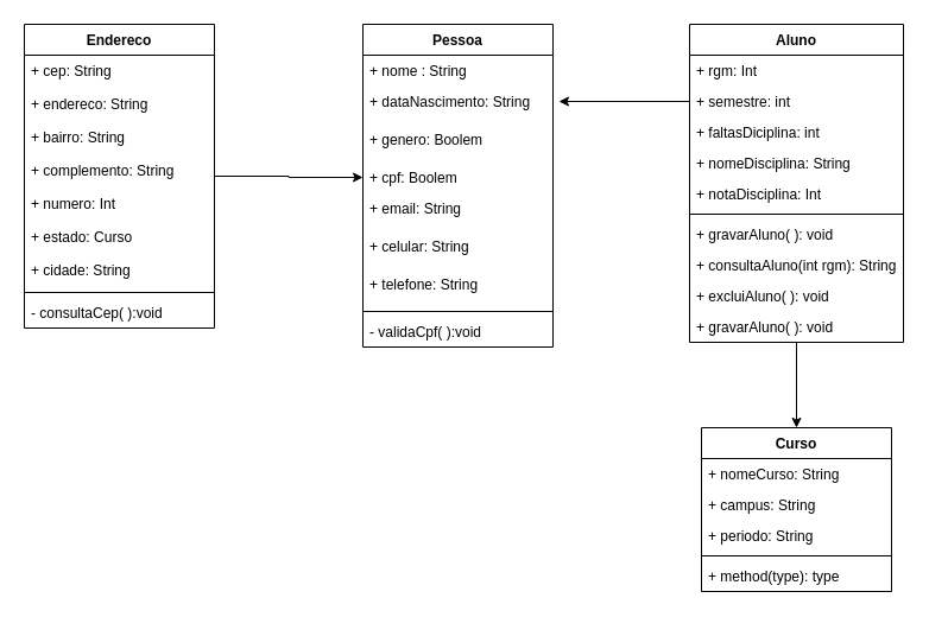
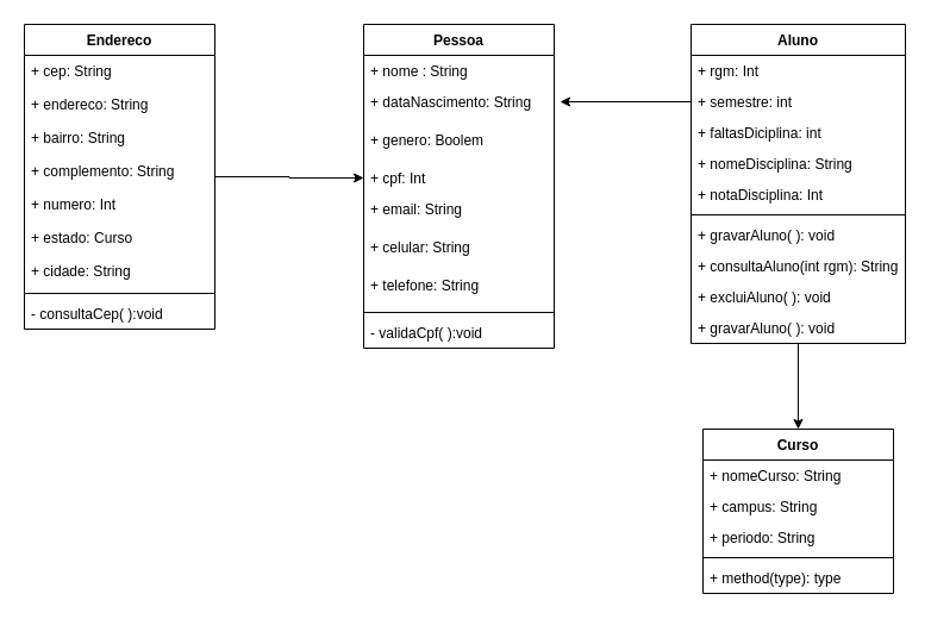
- <mxCell id="18" value="+ cpf: Boolem" style="text;strokeColor=none;fillColor=none;align=left;verticalAlign=top;spacingLeft=4;spacingRight=4;overflow=hidden;rotatable=0;points=[[0,0.5],[1,0.5]];portConstraint=eastwest;" parent="14" vertex="1"><mxGeometry y="116" width="160" height="26" as="geometry" /></mxCell>
+ <mxCell id="18" value="+ cpf: Int" style="text;strokeColor=none;fillColor=none;align=left;verticalAlign=top;spacingLeft=4;spacingRight=4;overflow=hidden;rotatable=0;points=[[0,0.5],[1,0.5]];portConstraint=eastwest;" parent="14" vertex="1"><mxGeometry y="116" width="160" height="26" as="geometry" /></mxCell>
